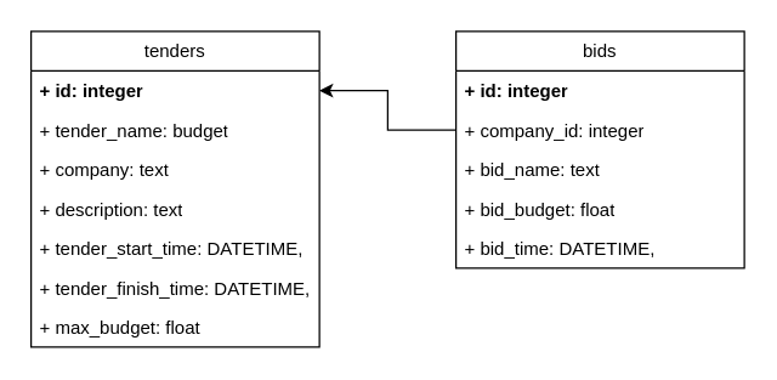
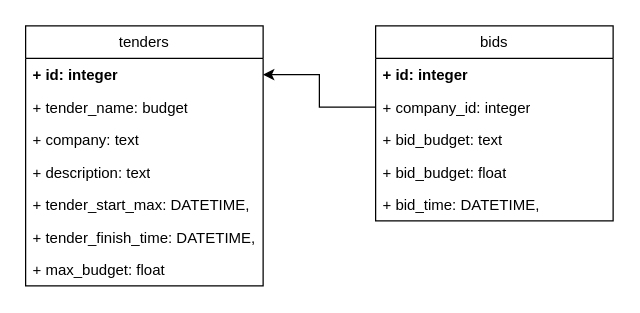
- <mxCell id="13" value="+ bid_name: text" style="text;strokeColor=none;fillColor=none;align=left;verticalAlign=top;spacingLeft=4;spacingRight=4;overflow=hidden;rotatable=0;points=[[0,0.5],[1,0.5]];portConstraint=eastwest;whiteSpace=wrap;html=1;" parent="10" vertex="1"><mxGeometry y="78" width="190" height="26" as="geometry" /></mxCell>
+ <mxCell id="13" value="+ bid_budget: text" style="text;strokeColor=none;fillColor=none;align=left;verticalAlign=top;spacingLeft=4;spacingRight=4;overflow=hidden;rotatable=0;points=[[0,0.5],[1,0.5]];portConstraint=eastwest;whiteSpace=wrap;html=1;" parent="10" vertex="1"><mxGeometry y="78" width="190" height="26" as="geometry" /></mxCell>
- <mxCell id="7" value="+&amp;nbsp;&lt;span style=&quot;text-align: center;&quot;&gt;tender&lt;/span&gt;_start_time: DATETIME," style="text;strokeColor=none;fillColor=none;align=left;verticalAlign=top;spacingLeft=4;spacingRight=4;overflow=hidden;rotatable=0;points=[[0,0.5],[1,0.5]];portConstraint=eastwest;whiteSpace=wrap;html=1;" parent="2" vertex="1"><mxGeometry y="130" width="190" height="26" as="geometry" /></mxCell>
+ <mxCell id="7" value="+&amp;nbsp;&lt;span style=&quot;text-align: center;&quot;&gt;tender&lt;/span&gt;_start_max: DATETIME," style="text;strokeColor=none;fillColor=none;align=left;verticalAlign=top;spacingLeft=4;spacingRight=4;overflow=hidden;rotatable=0;points=[[0,0.5],[1,0.5]];portConstraint=eastwest;whiteSpace=wrap;html=1;" parent="2" vertex="1"><mxGeometry y="130" width="190" height="26" as="geometry" /></mxCell>
